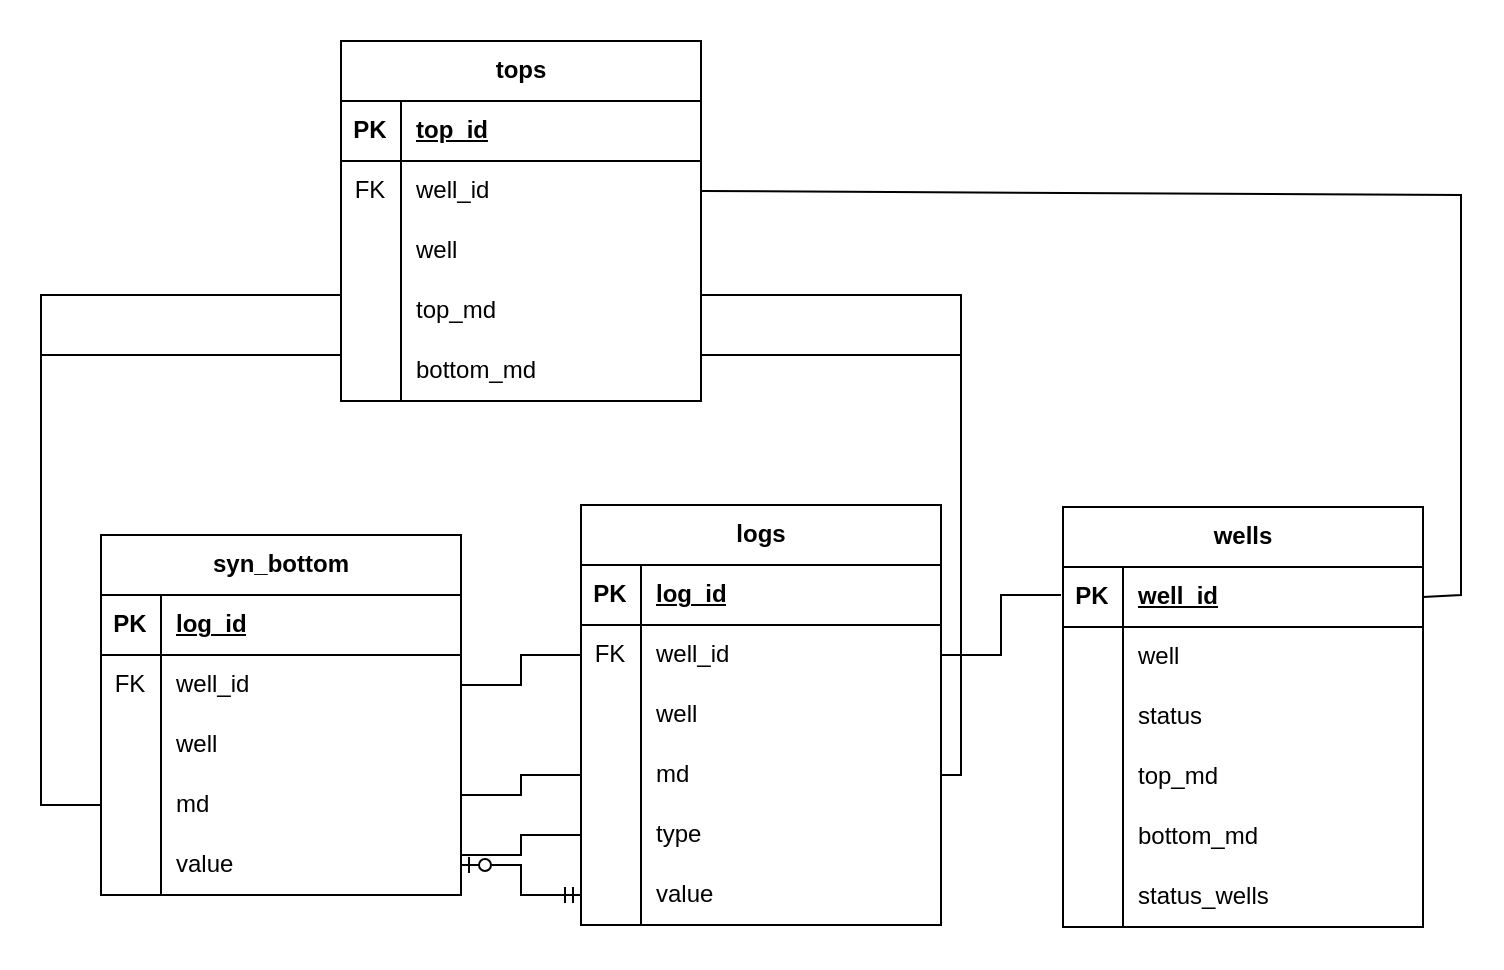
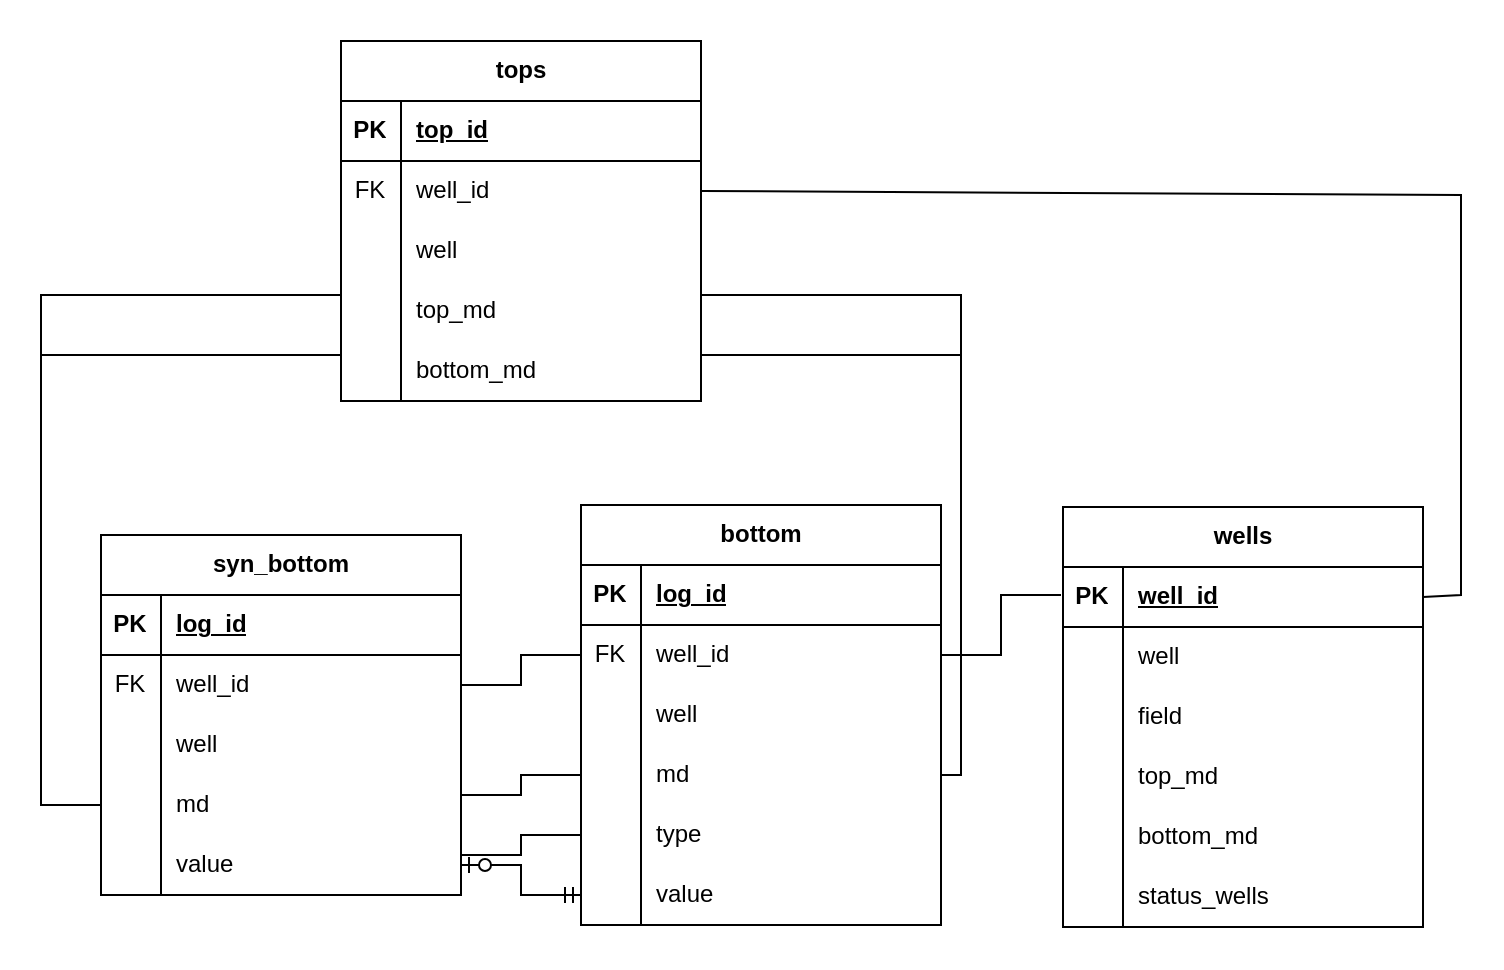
- <mxCell id="37" value="logs" style="shape=table;startSize=30;container=1;collapsible=1;childLayout=tableLayout;fixedRows=1;rowLines=0;fontStyle=1;align=center;resizeLast=1;html=1;" parent="1" vertex="1"><mxGeometry x="290" y="252" width="180" height="210" as="geometry" /></mxCell>
+ <mxCell id="37" value="bottom" style="shape=table;startSize=30;container=1;collapsible=1;childLayout=tableLayout;fixedRows=1;rowLines=0;fontStyle=1;align=center;resizeLast=1;html=1;" parent="1" vertex="1"><mxGeometry x="290" y="252" width="180" height="210" as="geometry" /></mxCell>
- <mxCell id="11" value="status" style="shape=partialRectangle;connectable=0;fillColor=none;top=0;left=0;bottom=0;right=0;align=left;spacingLeft=6;overflow=hidden;whiteSpace=wrap;html=1;labelBackgroundColor=none;" parent="9" vertex="1"><mxGeometry x="30" width="150" height="30" as="geometry"><mxRectangle width="150" height="30" as="alternateBounds" /></mxGeometry></mxCell>
+ <mxCell id="11" value="field" style="shape=partialRectangle;connectable=0;fillColor=none;top=0;left=0;bottom=0;right=0;align=left;spacingLeft=6;overflow=hidden;whiteSpace=wrap;html=1;labelBackgroundColor=none;" parent="9" vertex="1"><mxGeometry x="30" width="150" height="30" as="geometry"><mxRectangle width="150" height="30" as="alternateBounds" /></mxGeometry></mxCell>
